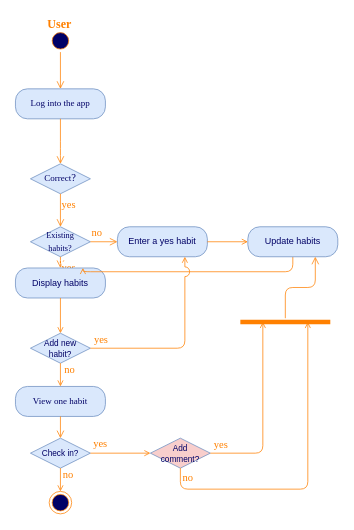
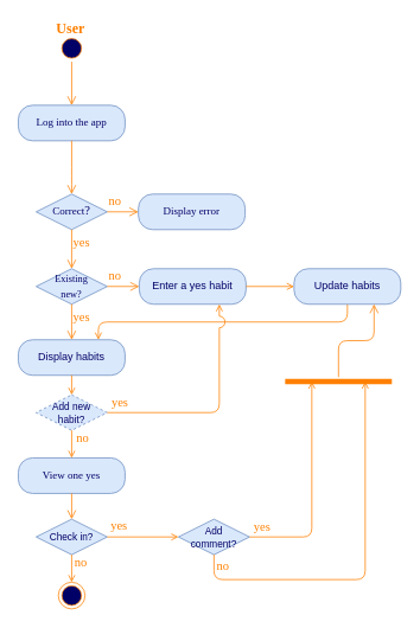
+ <mxCell id="7" value="no" style="edgeStyle=orthogonalEdgeStyle;html=1;align=left;verticalAlign=bottom;endArrow=open;endSize=8;strokeColor=#FF8000;fontFamily=Tahoma;fontSize=14;fontColor=#FF8000;entryX=0;entryY=0.5;" parent="1" source="6" target="9" edge="1"><mxGeometry x="-1" relative="1" as="geometry"><mxPoint x="210" y="238" as="targetPoint" /><Array as="points" /></mxGeometry></mxCell>
+ <mxCell id="9" value="&lt;font style=&quot;font-size: 12px&quot;&gt;Display error&lt;/font&gt;" style="rounded=1;whiteSpace=wrap;html=1;arcSize=40;fillColor=#dae8fc;strokeColor=#6c8ebf;fontFamily=Tahoma;fontSize=14;fontColor=#000066;" parent="1" vertex="1"><mxGeometry x="155" y="218" width="120" height="40" as="geometry" /></mxCell>
- <mxCell id="10" value="&lt;font style=&quot;font-size: 11px&quot;&gt;Existing &lt;br&gt;habits?&lt;/font&gt;" style="rhombus;whiteSpace=wrap;html=1;fillColor=#dae8fc;strokeColor=#6c8ebf;fontFamily=Tahoma;fontSize=14;fontColor=#000066;" parent="1" vertex="1"><mxGeometry x="40" y="302" width="80" height="40" as="geometry" /></mxCell>
+ <mxCell id="10" value="&lt;font style=&quot;font-size: 11px&quot;&gt;Existing &lt;br&gt;new?&lt;/font&gt;" style="rhombus;whiteSpace=wrap;html=1;fillColor=#dae8fc;strokeColor=#6c8ebf;fontFamily=Tahoma;fontSize=14;fontColor=#000066;" parent="1" vertex="1"><mxGeometry x="40" y="302" width="80" height="40" as="geometry" /></mxCell>
- <mxCell id="15" value="Display habits" style="rounded=1;whiteSpace=wrap;html=1;arcSize=40;fillColor=#dae8fc;strokeColor=#6c8ebf;fontColor=#000066;" parent="1" vertex="1"><mxGeometry x="20" y="357" width="120" height="40" as="geometry" /></mxCell>
+ <mxCell id="15" value="Display habits" style="rounded=1;whiteSpace=wrap;html=1;arcSize=40;fillColor=#dae8fc;strokeColor=#6c8ebf;fontColor=#000066;" parent="1" vertex="1"><mxGeometry x="20" y="382" width="120" height="40" as="geometry" /></mxCell>
- <mxCell id="17" value="&lt;font style=&quot;font-size: 11px&quot;&gt;Add new &lt;br&gt;habit?&lt;/font&gt;" style="rhombus;whiteSpace=wrap;html=1;fillColor=#dae8fc;strokeColor=#6c8ebf;fontColor=#000066;" parent="1" vertex="1"><mxGeometry x="40" y="444" width="80" height="40" as="geometry" /></mxCell>
+ <mxCell id="17" value="&lt;font style=&quot;font-size: 11px&quot;&gt;Add new &lt;br&gt;habit?&lt;/font&gt;" style="rhombus;whiteSpace=wrap;html=1;fillColor=#dae8fc;strokeColor=#6c8ebf;fontColor=#000066;dashed=1;" parent="1" vertex="1"><mxGeometry x="40" y="444" width="80" height="40" as="geometry" /></mxCell>
- <mxCell id="36" value="&lt;font style=&quot;font-size: 12px&quot;&gt;View one habit&lt;/font&gt;" style="rounded=1;whiteSpace=wrap;html=1;arcSize=40;fillColor=#dae8fc;strokeColor=#6c8ebf;fontFamily=Tahoma;fontSize=14;fontColor=#000066;" parent="1" vertex="1"><mxGeometry x="20" y="515" width="120" height="40" as="geometry" /></mxCell>
+ <mxCell id="36" value="&lt;font style=&quot;font-size: 12px&quot;&gt;View one yes&lt;/font&gt;" style="rounded=1;whiteSpace=wrap;html=1;arcSize=40;fillColor=#dae8fc;strokeColor=#6c8ebf;fontFamily=Tahoma;fontSize=14;fontColor=#000066;" parent="1" vertex="1"><mxGeometry x="20" y="515" width="120" height="40" as="geometry" /></mxCell>
- <mxCell id="26" value="&lt;font style=&quot;font-size: 11px&quot;&gt;Add &lt;br&gt;comment?&lt;/font&gt;" style="rhombus;whiteSpace=wrap;html=1;fillColor=#f8cecc;strokeColor=#6c8ebf;fontColor=#000066;" parent="1" vertex="1"><mxGeometry x="200" y="584" width="80" height="40" as="geometry" /></mxCell>
+ <mxCell id="26" value="&lt;font style=&quot;font-size: 11px&quot;&gt;Add &lt;br&gt;comment?&lt;/font&gt;" style="rhombus;whiteSpace=wrap;html=1;fillColor=#dae8fc;strokeColor=#6c8ebf;fontColor=#000066;" parent="1" vertex="1"><mxGeometry x="200" y="584" width="80" height="40" as="geometry" /></mxCell>
